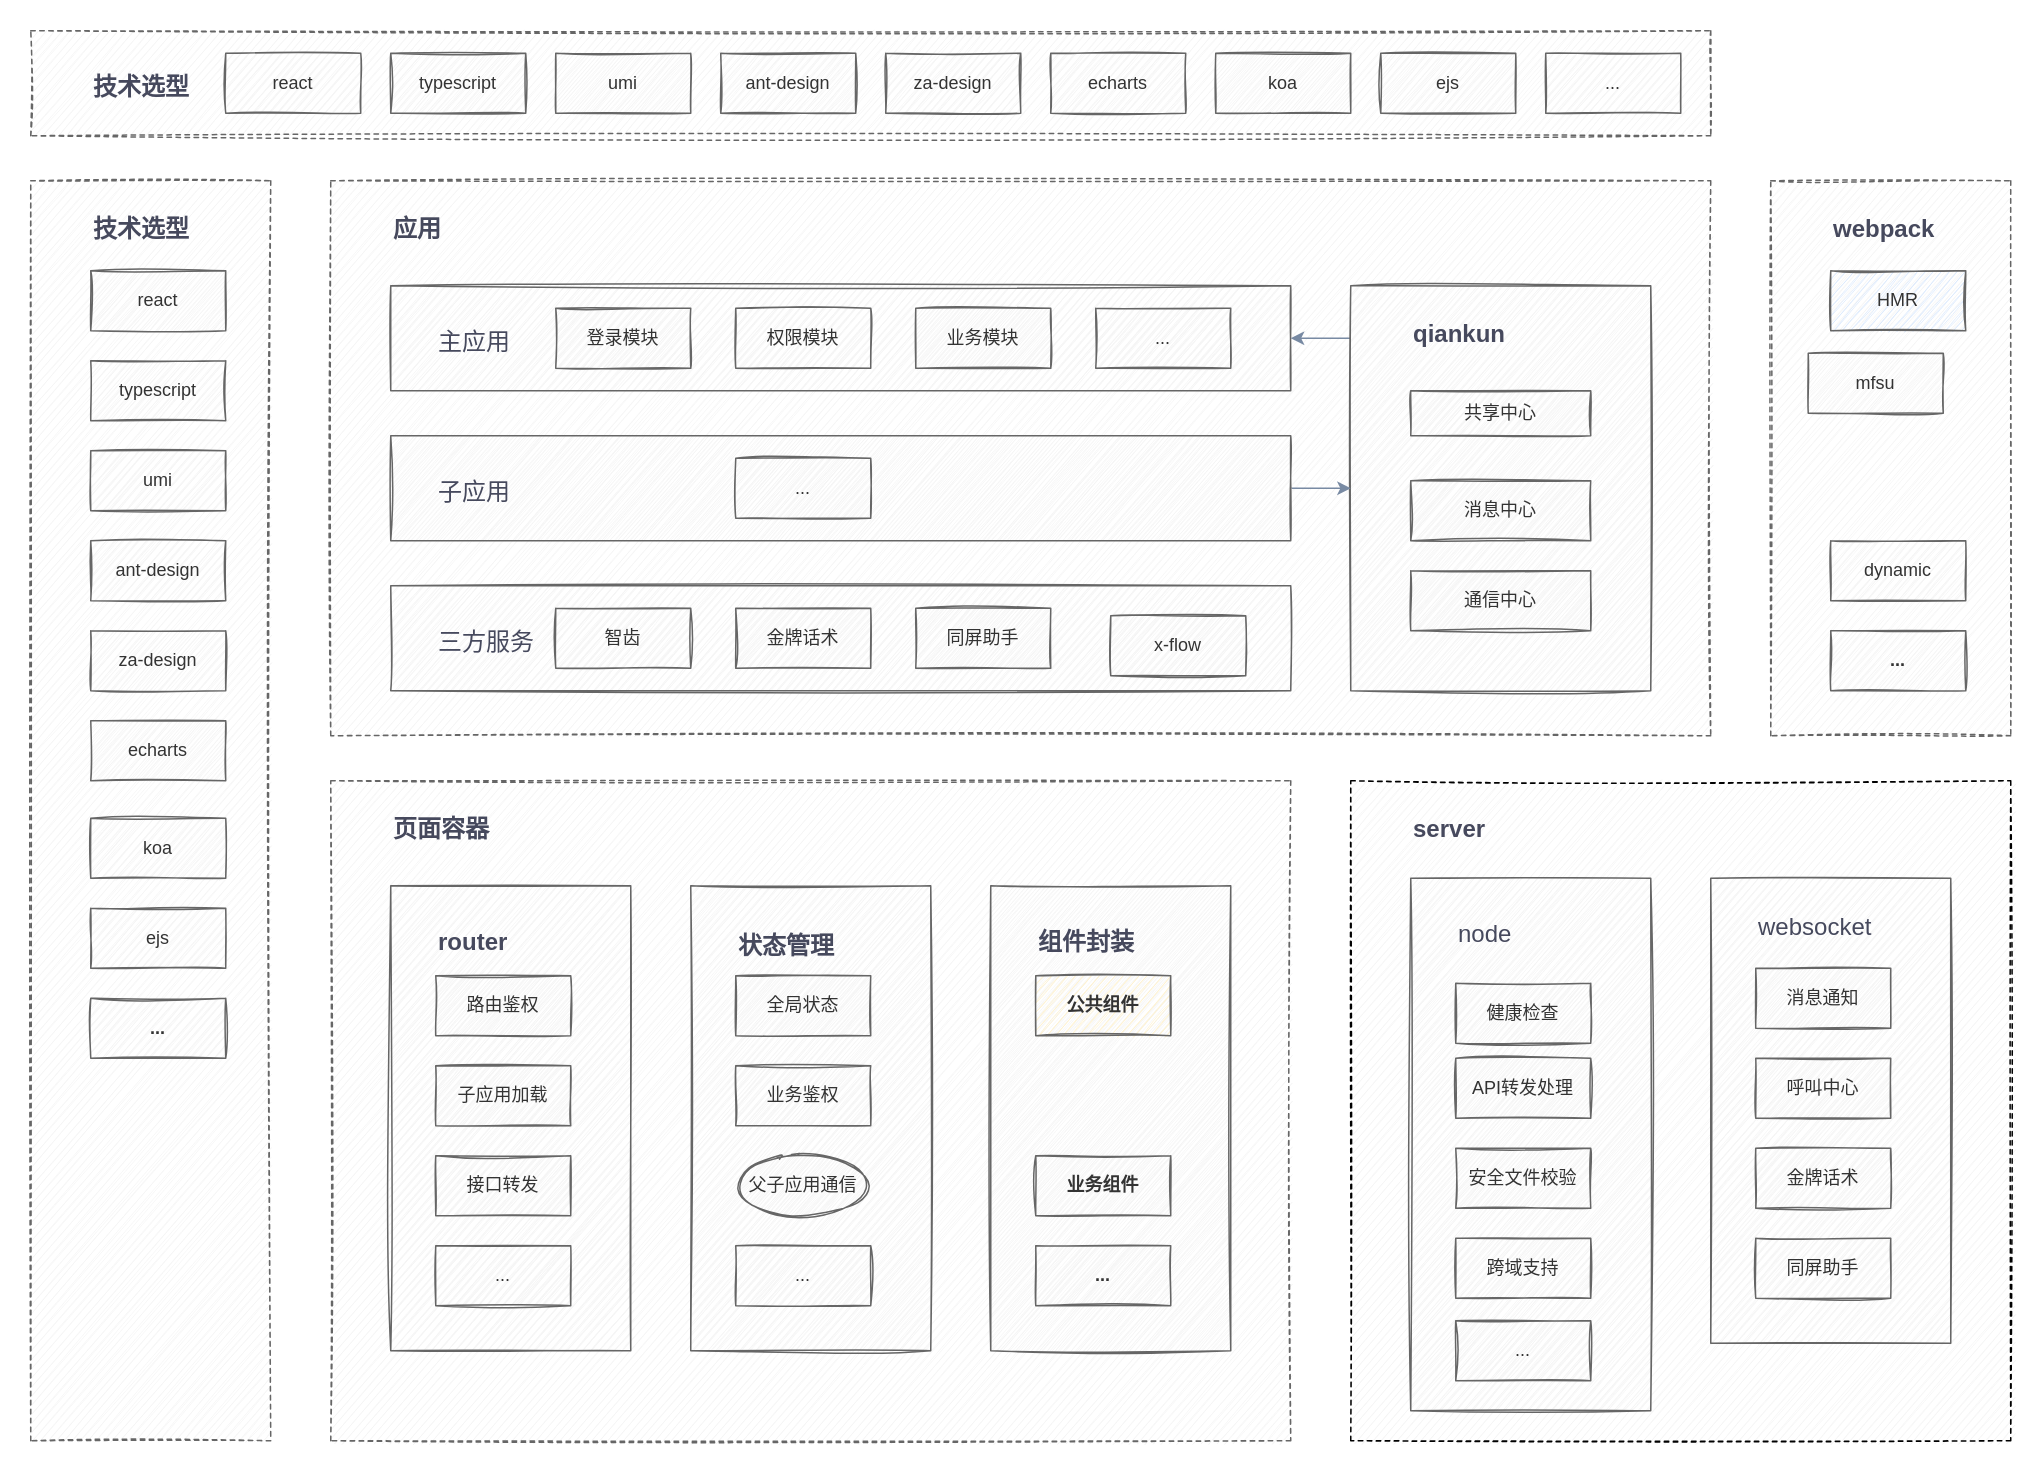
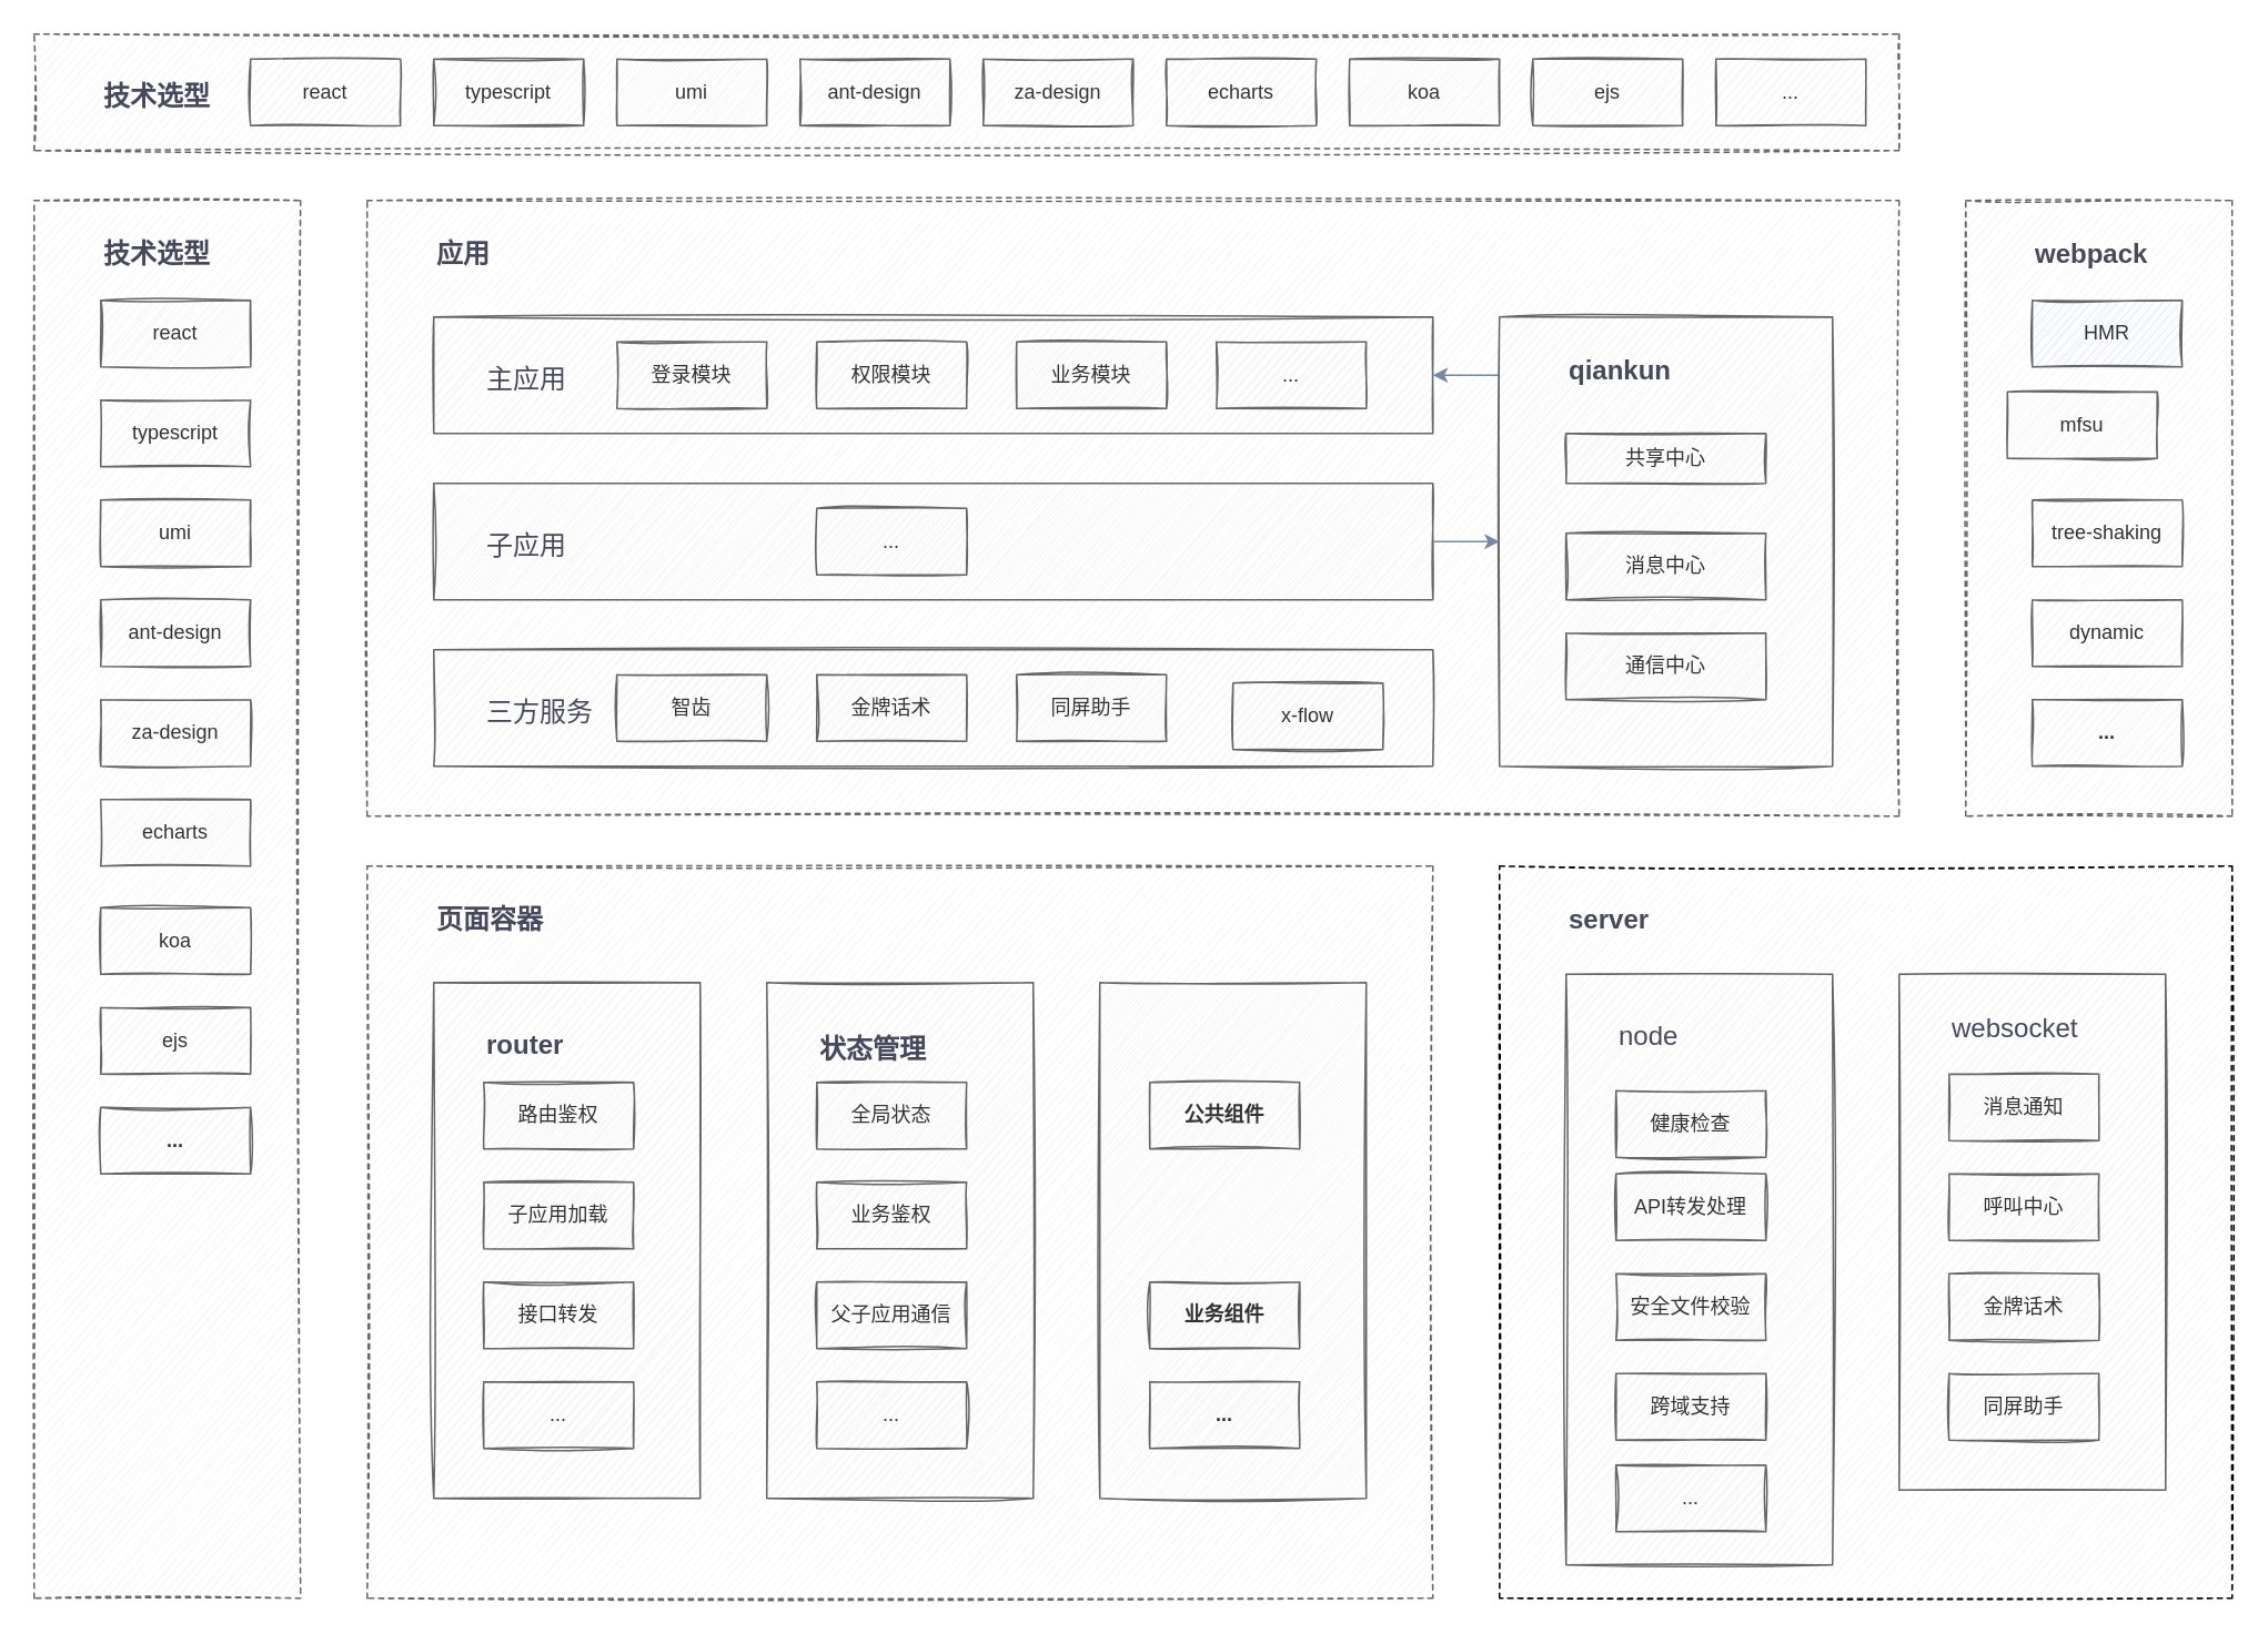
+ <mxCell id="74" value="&lt;span style=&quot;font-weight: normal&quot;&gt;tree-shaking&lt;/span&gt;" style="rounded=0;whiteSpace=wrap;html=1;sketch=1;fillColor=#f5f5f5;fontColor=#333333;strokeColor=#666666;fontStyle=1" vertex="1" parent="1"><mxGeometry x="1220" y="300" width="90" height="40" as="geometry" /></mxCell>
- <mxCell id="22" value="&lt;span style=&quot;font-size: 16px&quot;&gt;组件封装&lt;/span&gt;" style="text;strokeColor=none;fillColor=none;html=1;fontSize=24;fontStyle=1;verticalAlign=middle;align=left;rounded=0;sketch=0;fontColor=#46495D;" vertex="1" parent="1"><mxGeometry x="690" y="605" width="70" height="40" as="geometry" /></mxCell>
- <mxCell id="23" value="公共组件" style="rounded=0;whiteSpace=wrap;html=1;sketch=1;fillColor=#fff2cc;fontColor=#333333;strokeColor=#666666;fontStyle=1;" vertex="1" parent="1"><mxGeometry x="690" y="650" width="90" height="40" as="geometry" /></mxCell>
+ <mxCell id="23" value="公共组件" style="rounded=0;whiteSpace=wrap;html=1;sketch=1;fillColor=#f5f5f5;fontColor=#333333;strokeColor=#666666;fontStyle=1" vertex="1" parent="1"><mxGeometry x="690" y="650" width="90" height="40" as="geometry" /></mxCell>
- <mxCell id="37" value="父子应用通信" style="ellipse;whiteSpace=wrap;html=1;sketch=1;fillColor=#f5f5f5;fontColor=#333333;strokeColor=#666666;" vertex="1" parent="1"><mxGeometry x="490" y="770" width="90" height="40" as="geometry" /></mxCell>
+ <mxCell id="37" value="父子应用通信" style="rounded=0;whiteSpace=wrap;html=1;sketch=1;fillColor=#f5f5f5;fontColor=#333333;strokeColor=#666666;" vertex="1" parent="1"><mxGeometry x="490" y="770" width="90" height="40" as="geometry" /></mxCell>
